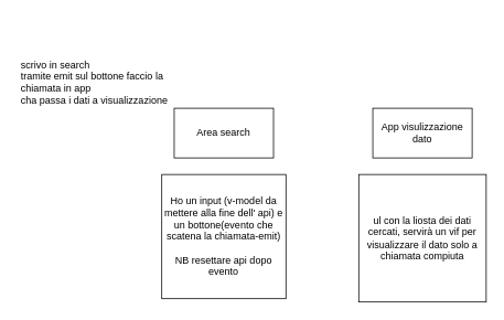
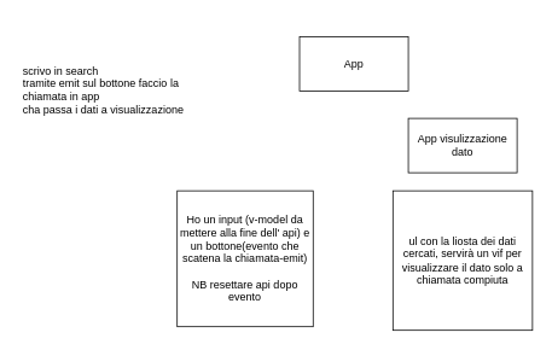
+ <mxCell id="2" value="App" style="rounded=0;whiteSpace=wrap;html=1;" vertex="1" parent="1"><mxGeometry x="330" y="40" width="120" height="60" as="geometry" /></mxCell>
- <mxCell id="3" value="Area search" style="rounded=0;whiteSpace=wrap;html=1;" vertex="1" parent="1"><mxGeometry x="210" y="130" width="120" height="60" as="geometry" /></mxCell>
